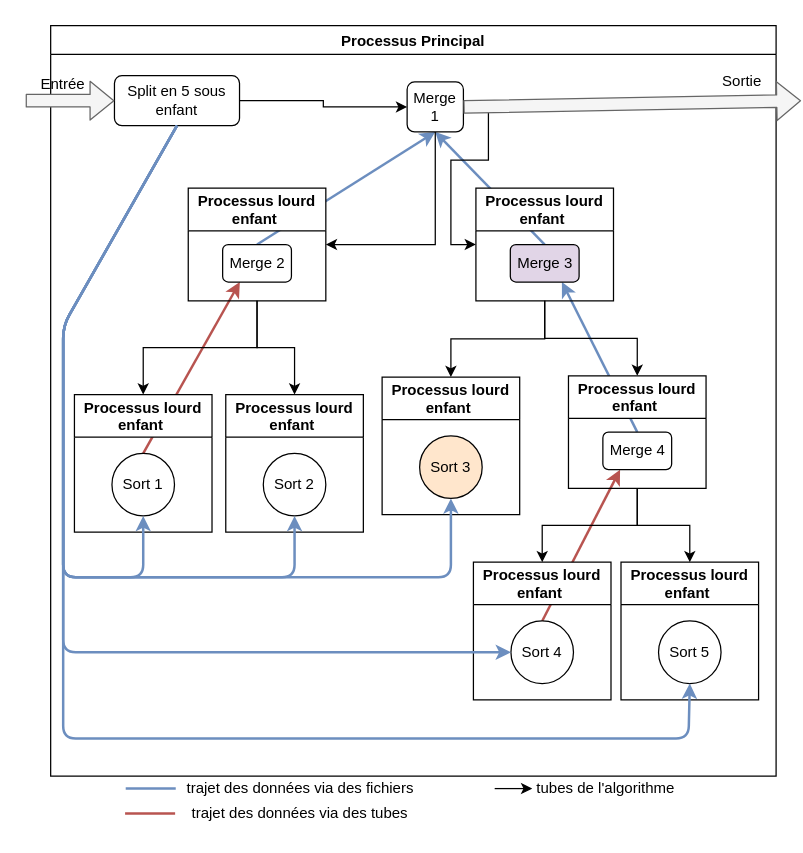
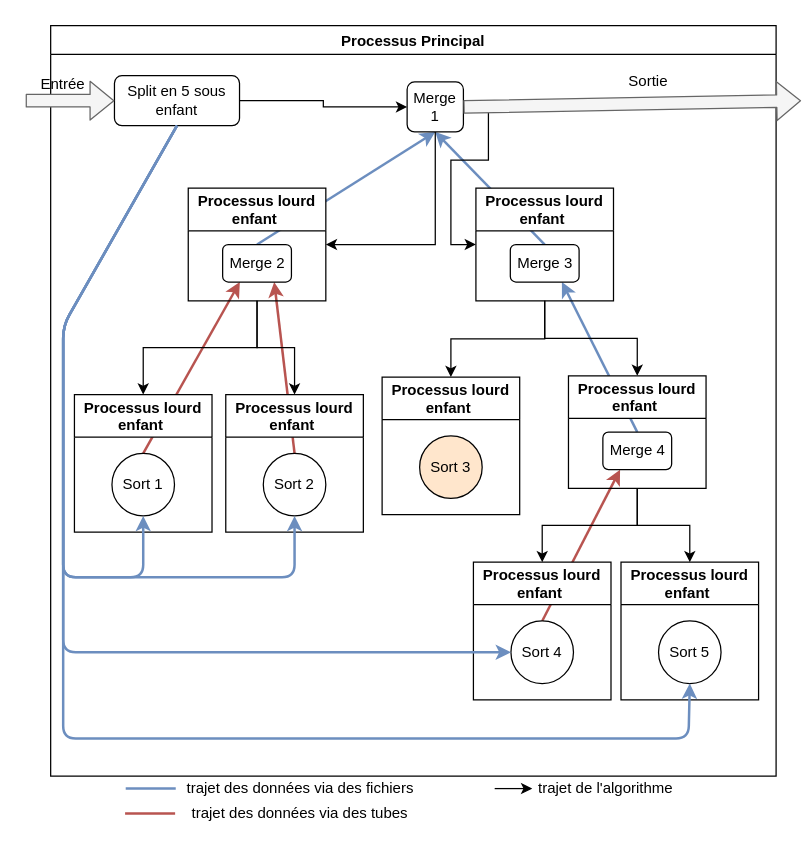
- <mxCell id="19" value="Sortie" style="text;html=1;strokeColor=none;fillColor=none;align=center;verticalAlign=middle;whiteSpace=wrap;rounded=0;" parent="2" vertex="1"><mxGeometry x="532.5" y="35" width="40" height="20" as="geometry" /></mxCell>
+ <mxCell id="19" value="Sortie" style="text;html=1;strokeColor=none;fillColor=none;align=center;verticalAlign=middle;whiteSpace=wrap;rounded=0;" parent="2" vertex="1"><mxGeometry x="457.5" y="35" width="40" height="20" as="geometry" /></mxCell>
- <mxCell id="27" value="Merge 3" style="rounded=1;whiteSpace=wrap;html=1;fillColor=#e1d5e7;" parent="26" vertex="1"><mxGeometry x="27.5" y="45" width="55" height="30" as="geometry" /></mxCell>
+ <mxCell id="27" value="Merge 3" style="rounded=1;whiteSpace=wrap;html=1;" parent="26" vertex="1"><mxGeometry x="27.5" y="45" width="55" height="30" as="geometry" /></mxCell>
+ <mxCell id="4" value="" style="endArrow=classic;html=1;fillColor=#f8cecc;strokeColor=#b85450;strokeWidth=2;entryX=0.75;entryY=1;entryDx=0;entryDy=0;exitX=0.5;exitY=0;exitDx=0;exitDy=0;startArrow=none;startFill=0;endFill=1;" parent="2" source="42" target="23" edge="1"><mxGeometry width="50" height="50" relative="1" as="geometry"><mxPoint x="348" y="360" as="sourcePoint" /><mxPoint x="188" y="289" as="targetPoint" /></mxGeometry></mxCell>
- <mxCell id="45" value="" style="endArrow=classic;html=1;fillColor=#dae8fc;strokeColor=#6c8ebf;strokeWidth=2;entryX=0.5;entryY=1;entryDx=0;entryDy=0;exitX=0.5;exitY=1;exitDx=0;exitDy=0;endFill=1;" parent="2" source="10" target="40" edge="1"><mxGeometry width="50" height="50" relative="1" as="geometry"><mxPoint x="332.793" y="94.759" as="sourcePoint" /><mxPoint x="145.207" y="329.931" as="targetPoint" /><Array as="points"><mxPoint x="10" y="240" /><mxPoint x="10" y="441" /><mxPoint x="320" y="441" /></Array></mxGeometry></mxCell>
- <mxCell id="52" value="tubes de l'algorithme" style="text;html=1;strokeColor=none;fillColor=none;align=center;verticalAlign=middle;whiteSpace=wrap;rounded=0;" parent="1" vertex="1"><mxGeometry x="425" y="620" width="118" height="20" as="geometry" /></mxCell>
+ <mxCell id="52" value="trajet de l'algorithme" style="text;html=1;strokeColor=none;fillColor=none;align=center;verticalAlign=middle;whiteSpace=wrap;rounded=0;" parent="1" vertex="1"><mxGeometry x="425" y="620" width="118" height="20" as="geometry" /></mxCell>
